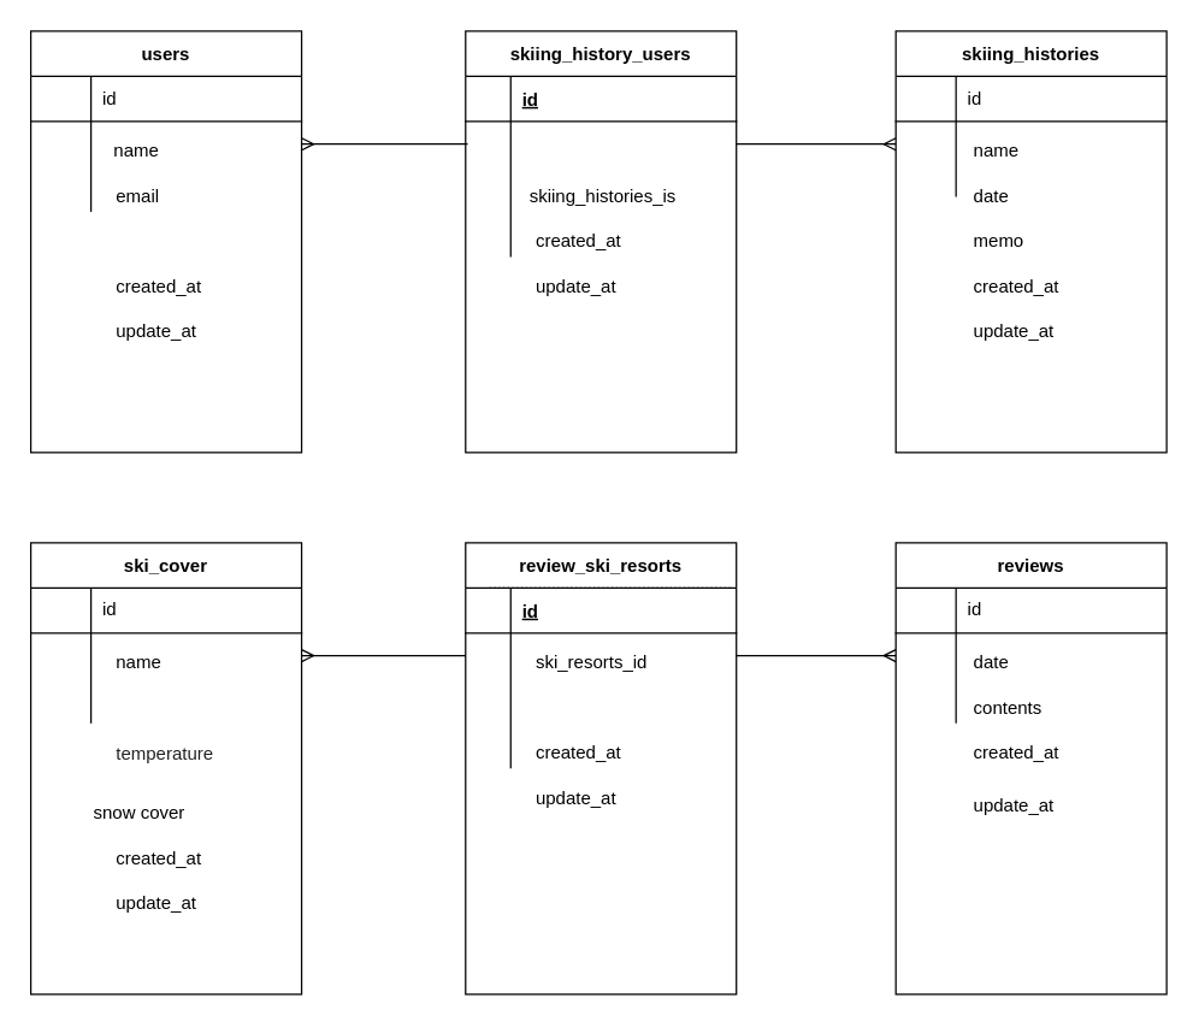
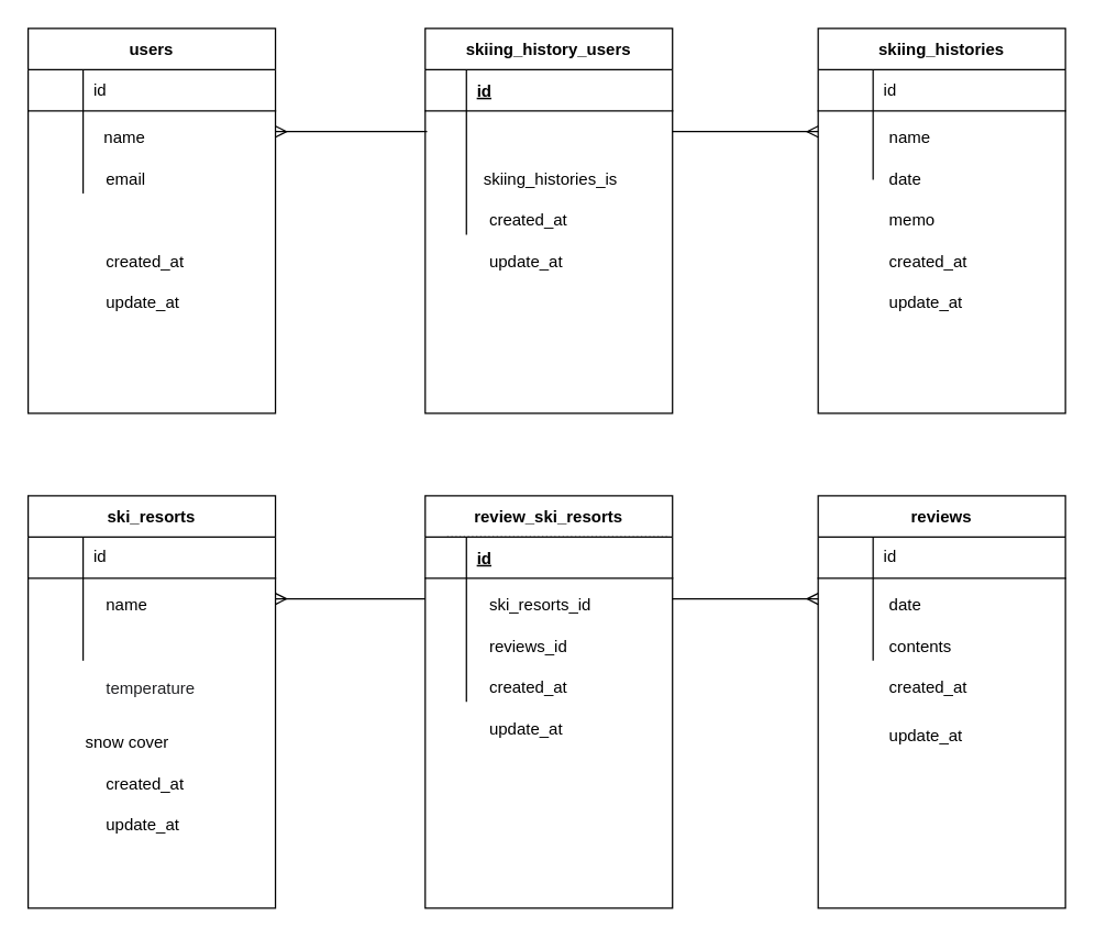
- <mxCell id="32" value="ski_cover" style="shape=table;startSize=30;container=1;collapsible=0;childLayout=tableLayout;fixedRows=1;rowLines=0;fontStyle=1;align=center;fontColor=#000000;strokeColor=#000000;" parent="1" vertex="1"><mxGeometry x="20" y="360" width="180" height="300" as="geometry" /></mxCell>
+ <mxCell id="32" value="ski_resorts" style="shape=table;startSize=30;container=1;collapsible=0;childLayout=tableLayout;fixedRows=1;rowLines=0;fontStyle=1;align=center;fontColor=#000000;strokeColor=#000000;" parent="1" vertex="1"><mxGeometry x="20" y="360" width="180" height="300" as="geometry" /></mxCell>
+ <mxCell id="90" value="reviews_id" style="text;html=1;align=left;verticalAlign=middle;resizable=0;points=[];autosize=1;strokeColor=none;" parent="1" vertex="1"><mxGeometry x="354" y="460" width="70" height="20" as="geometry" /></mxCell>
